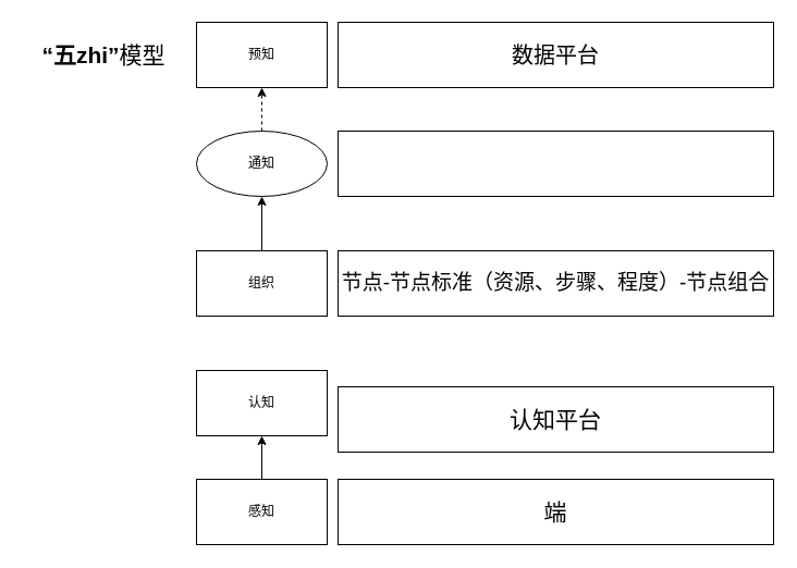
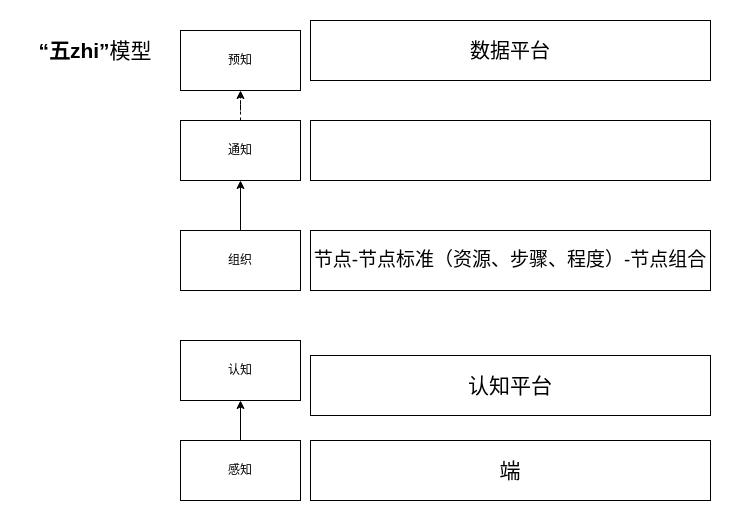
- <mxCell id="4" value="预知" style="rounded=0;whiteSpace=wrap;html=1;" parent="1" vertex="1"><mxGeometry x="180" y="20" width="120" height="60" as="geometry" /></mxCell>
+ <mxCell id="4" value="预知" style="rounded=0;whiteSpace=wrap;html=1;" parent="1" vertex="1"><mxGeometry x="180" y="30" width="120" height="60" as="geometry" /></mxCell>
- <mxCell id="3" value="通知" style="ellipse;whiteSpace=wrap;html=1;" parent="1" vertex="1"><mxGeometry x="180" y="120" width="120" height="60" as="geometry" /></mxCell>
+ <mxCell id="3" value="通知" style="rounded=0;whiteSpace=wrap;html=1;" parent="1" vertex="1"><mxGeometry x="180" y="120" width="120" height="60" as="geometry" /></mxCell>
